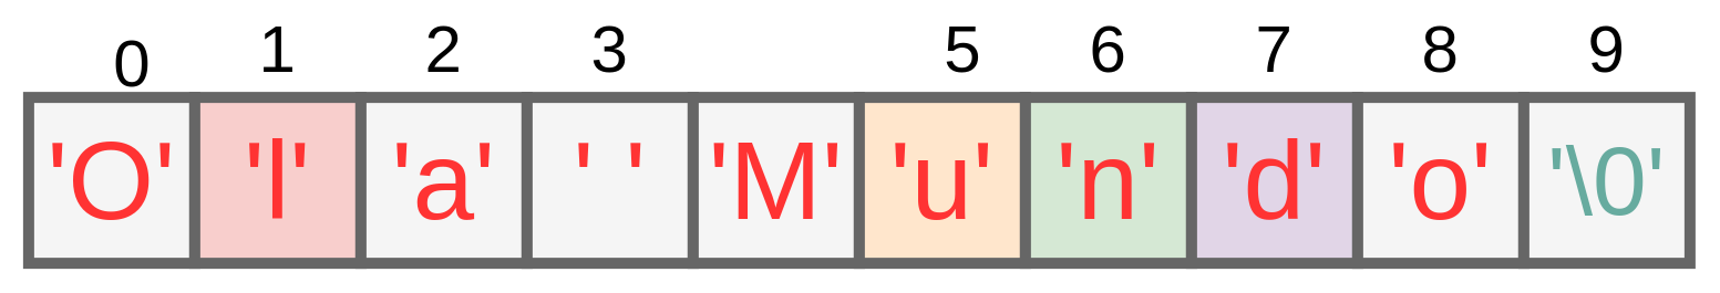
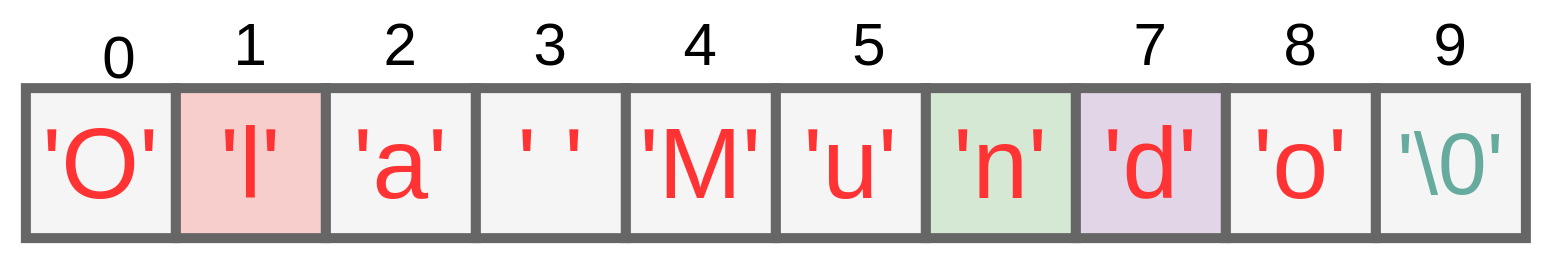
+ <mxCell id="16" value="4" style="text;html=1;align=center;verticalAlign=middle;whiteSpace=wrap;rounded=0;fontSize=48;" vertex="1" parent="1"><mxGeometry x="530" y="20" width="60" height="30" as="geometry" /></mxCell>
- <mxCell id="18" value="6" style="text;html=1;align=center;verticalAlign=middle;whiteSpace=wrap;rounded=0;fontSize=48;" vertex="1" parent="1"><mxGeometry x="770" y="20" width="60" height="30" as="geometry" /></mxCell>
- <mxCell id="7" value="'u'" style="rounded=0;whiteSpace=wrap;html=1;strokeWidth=8;fontColor=#FF3333;fontSize=80;fillColor=#ffe6cc;strokeColor=#666666;" vertex="1" parent="1"><mxGeometry x="620" y="70" width="120" height="120" as="geometry" /></mxCell>
+ <mxCell id="7" value="'u'" style="rounded=0;whiteSpace=wrap;html=1;strokeWidth=8;fontColor=#FF3333;fontSize=80;fillColor=#f5f5f5;strokeColor=#666666;" vertex="1" parent="1"><mxGeometry x="620" y="70" width="120" height="120" as="geometry" /></mxCell>
